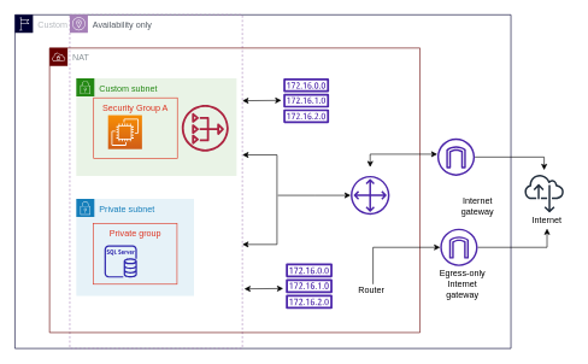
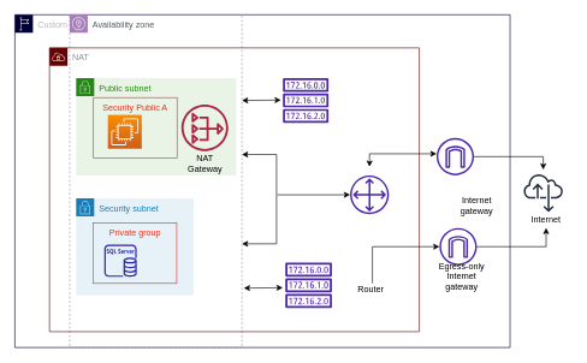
- <mxCell id="3" value="Availability only" style="sketch=0;outlineConnect=0;gradientColor=none;html=1;whiteSpace=wrap;fontSize=12;fontStyle=0;shape=mxgraph.aws4.group;grIcon=mxgraph.aws4.group_availability_zone;strokeColor=#A680B8;fillColor=none;verticalAlign=top;align=left;spacingLeft=30;fontColor=#545B64;dashed=1;" parent="1" vertex="1"><mxGeometry x="96" y="20" width="239" height="462" as="geometry" /></mxCell>
+ <mxCell id="3" value="Availability zone" style="sketch=0;outlineConnect=0;gradientColor=none;html=1;whiteSpace=wrap;fontSize=12;fontStyle=0;shape=mxgraph.aws4.group;grIcon=mxgraph.aws4.group_availability_zone;strokeColor=#A680B8;fillColor=none;verticalAlign=top;align=left;spacingLeft=30;fontColor=#545B64;dashed=1;" parent="1" vertex="1"><mxGeometry x="96" y="20" width="239" height="462" as="geometry" /></mxCell>
- <mxCell id="5" value="Custom subnet" style="points=[[0,0],[0.25,0],[0.5,0],[0.75,0],[1,0],[1,0.25],[1,0.5],[1,0.75],[1,1],[0.75,1],[0.5,1],[0.25,1],[0,1],[0,0.75],[0,0.5],[0,0.25]];outlineConnect=0;gradientColor=none;html=1;whiteSpace=wrap;fontSize=12;fontStyle=0;container=1;pointerEvents=0;collapsible=0;recursiveResize=0;shape=mxgraph.aws4.group;grIcon=mxgraph.aws4.group_security_group;grStroke=0;strokeColor=#248814;fillColor=#E9F3E6;verticalAlign=top;align=left;spacingLeft=30;fontColor=#248814;dashed=0;" parent="1" vertex="1"><mxGeometry x="105" y="108" width="222" height="135" as="geometry" /></mxCell>
+ <mxCell id="5" value="Public subnet" style="points=[[0,0],[0.25,0],[0.5,0],[0.75,0],[1,0],[1,0.25],[1,0.5],[1,0.75],[1,1],[0.75,1],[0.5,1],[0.25,1],[0,1],[0,0.75],[0,0.5],[0,0.25]];outlineConnect=0;gradientColor=none;html=1;whiteSpace=wrap;fontSize=12;fontStyle=0;container=1;pointerEvents=0;collapsible=0;recursiveResize=0;shape=mxgraph.aws4.group;grIcon=mxgraph.aws4.group_security_group;grStroke=0;strokeColor=#248814;fillColor=#E9F3E6;verticalAlign=top;align=left;spacingLeft=30;fontColor=#248814;dashed=0;" parent="1" vertex="1"><mxGeometry x="105" y="108" width="222" height="135" as="geometry" /></mxCell>
- <mxCell id="9" value="Security Group A" style="fillColor=none;strokeColor=#DD3522;verticalAlign=top;fontStyle=0;fontColor=#DD3522;whiteSpace=wrap;html=1;" parent="1" vertex="1"><mxGeometry x="129" y="135" width="116" height="84" as="geometry" /></mxCell>
+ <mxCell id="9" value="Security Public A" style="fillColor=none;strokeColor=#DD3522;verticalAlign=top;fontStyle=0;fontColor=#DD3522;whiteSpace=wrap;html=1;" parent="1" vertex="1"><mxGeometry x="129" y="135" width="116" height="84" as="geometry" /></mxCell>
+ <mxCell id="7" value="NAT Gateway" style="text;html=1;strokeColor=none;fillColor=none;align=center;verticalAlign=middle;whiteSpace=wrap;rounded=0;" vertex="1" parent="5"><mxGeometry x="143.5" y="112" width="70" height="14" as="geometry" /></mxCell>
- <mxCell id="8" value="Private subnet" style="points=[[0,0],[0.25,0],[0.5,0],[0.75,0],[1,0],[1,0.25],[1,0.5],[1,0.75],[1,1],[0.75,1],[0.5,1],[0.25,1],[0,1],[0,0.75],[0,0.5],[0,0.25]];outlineConnect=0;gradientColor=none;html=1;whiteSpace=wrap;fontSize=12;fontStyle=0;container=1;pointerEvents=0;collapsible=0;recursiveResize=0;shape=mxgraph.aws4.group;grIcon=mxgraph.aws4.group_security_group;grStroke=0;strokeColor=#147EBA;fillColor=#E6F2F8;verticalAlign=top;align=left;spacingLeft=30;fontColor=#147EBA;dashed=0;" parent="1" vertex="1"><mxGeometry x="105" y="275" width="163" height="134" as="geometry" /></mxCell>
+ <mxCell id="8" value="Security subnet" style="points=[[0,0],[0.25,0],[0.5,0],[0.75,0],[1,0],[1,0.25],[1,0.5],[1,0.75],[1,1],[0.75,1],[0.5,1],[0.25,1],[0,1],[0,0.75],[0,0.5],[0,0.25]];outlineConnect=0;gradientColor=none;html=1;whiteSpace=wrap;fontSize=12;fontStyle=0;container=1;pointerEvents=0;collapsible=0;recursiveResize=0;shape=mxgraph.aws4.group;grIcon=mxgraph.aws4.group_security_group;grStroke=0;strokeColor=#147EBA;fillColor=#E6F2F8;verticalAlign=top;align=left;spacingLeft=30;fontColor=#147EBA;dashed=0;" parent="1" vertex="1"><mxGeometry x="105" y="275" width="163" height="134" as="geometry" /></mxCell>
- <mxCell id="28" value="Egress-only Internet gateway" style="text;html=1;strokeColor=none;fillColor=none;align=center;verticalAlign=middle;whiteSpace=wrap;rounded=0;" vertex="1" parent="1"><mxGeometry x="605.75" y="384" width="68" height="17" as="geometry" /></mxCell>
+ <mxCell id="28" value="Egress-only Internet gateway" style="text;html=1;strokeColor=none;fillColor=none;align=center;verticalAlign=middle;whiteSpace=wrap;rounded=0;" vertex="1" parent="1"><mxGeometry x="605.75" y="374" width="68" height="17" as="geometry" /></mxCell>
